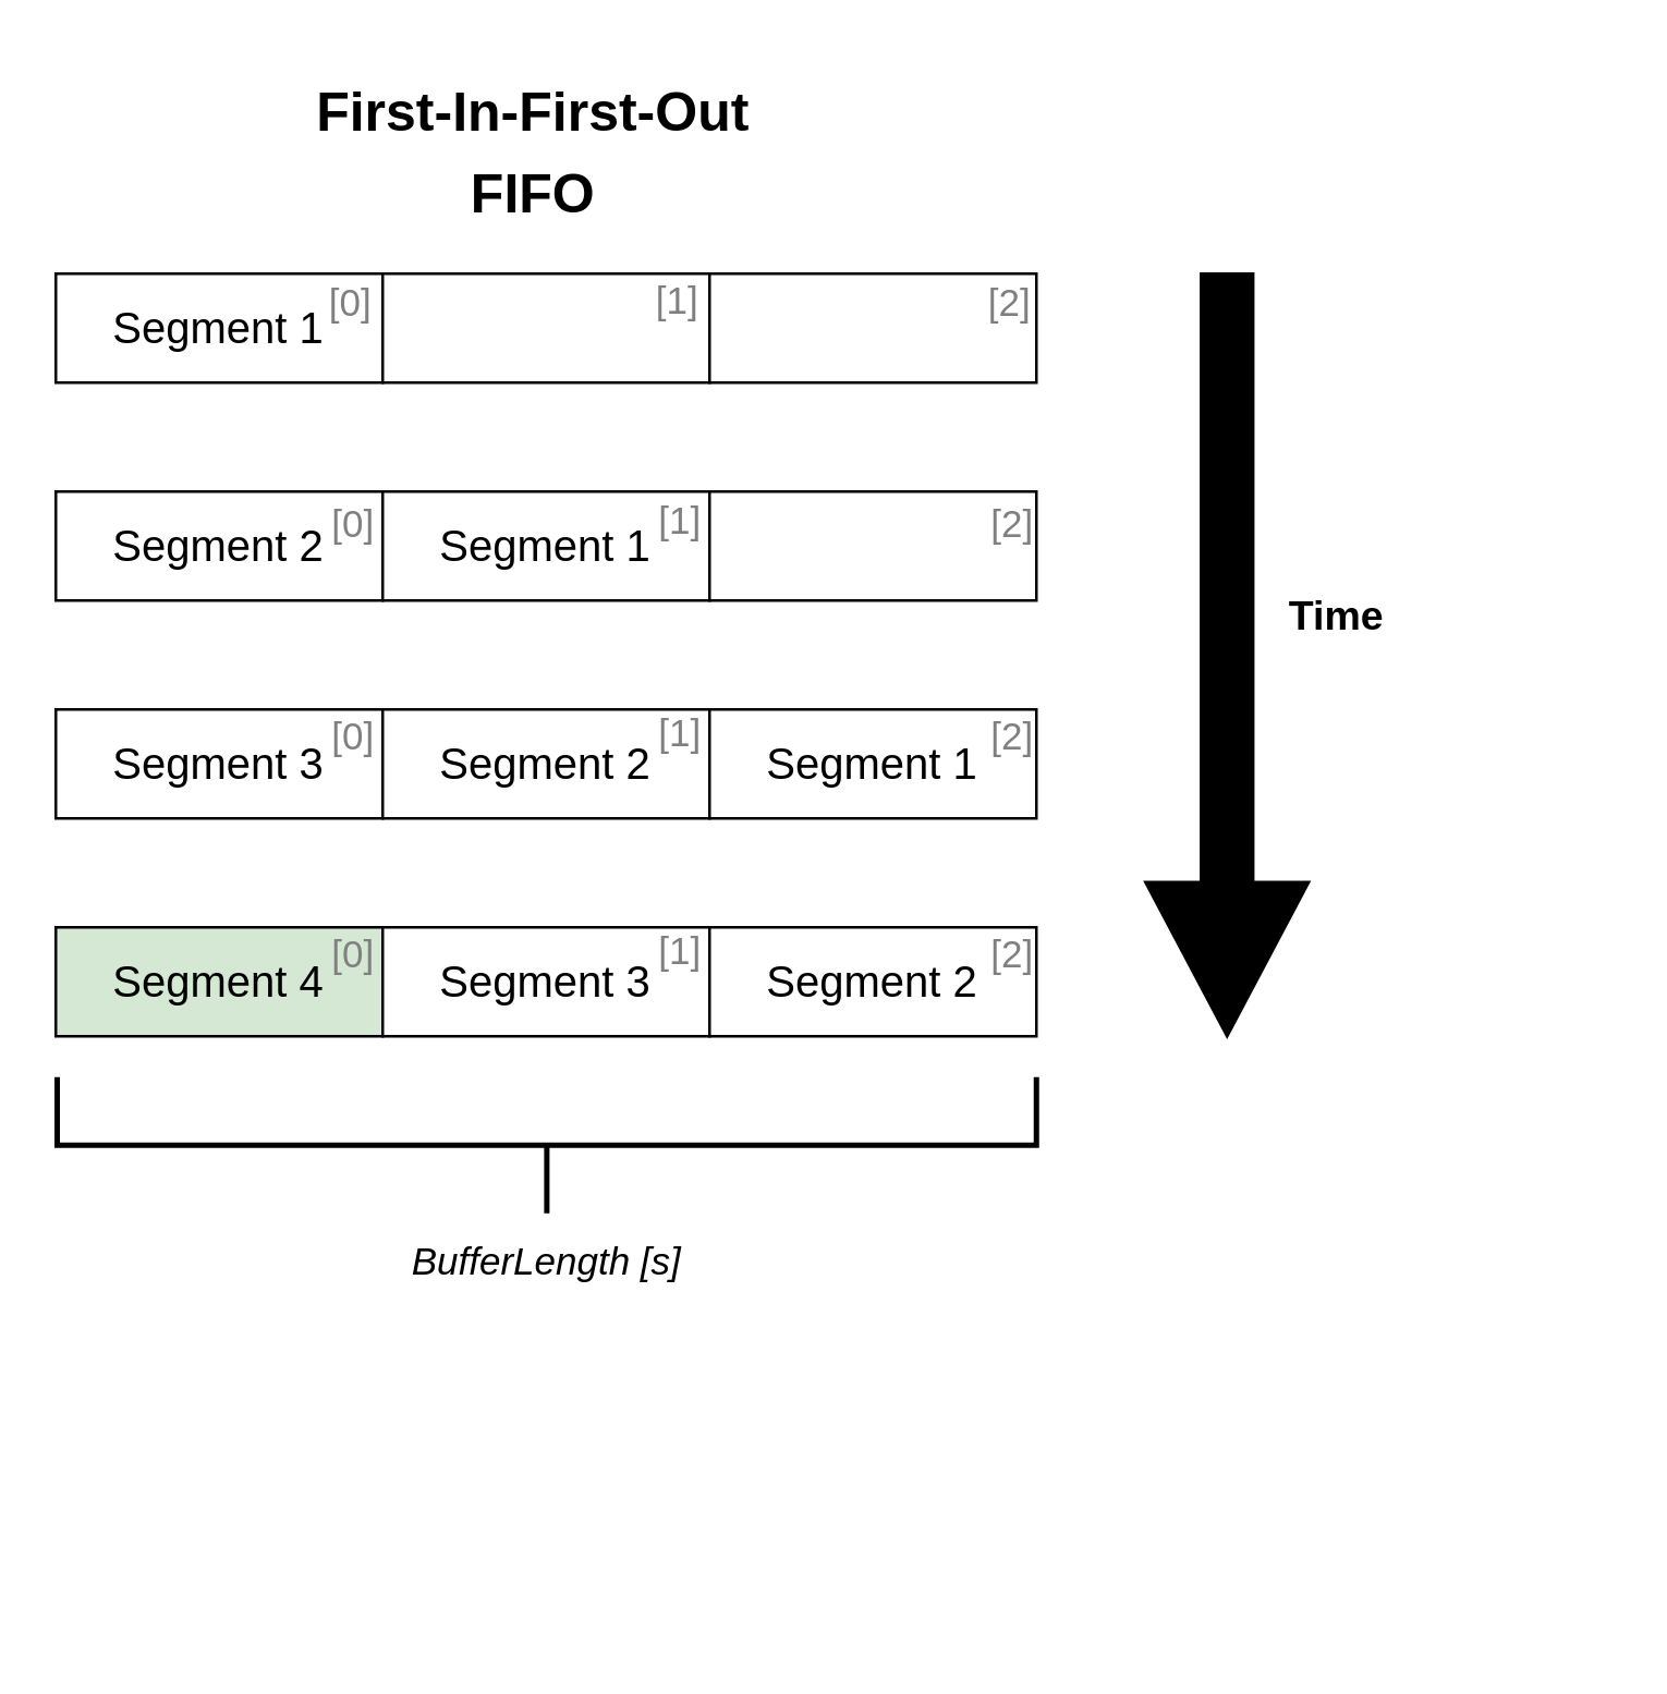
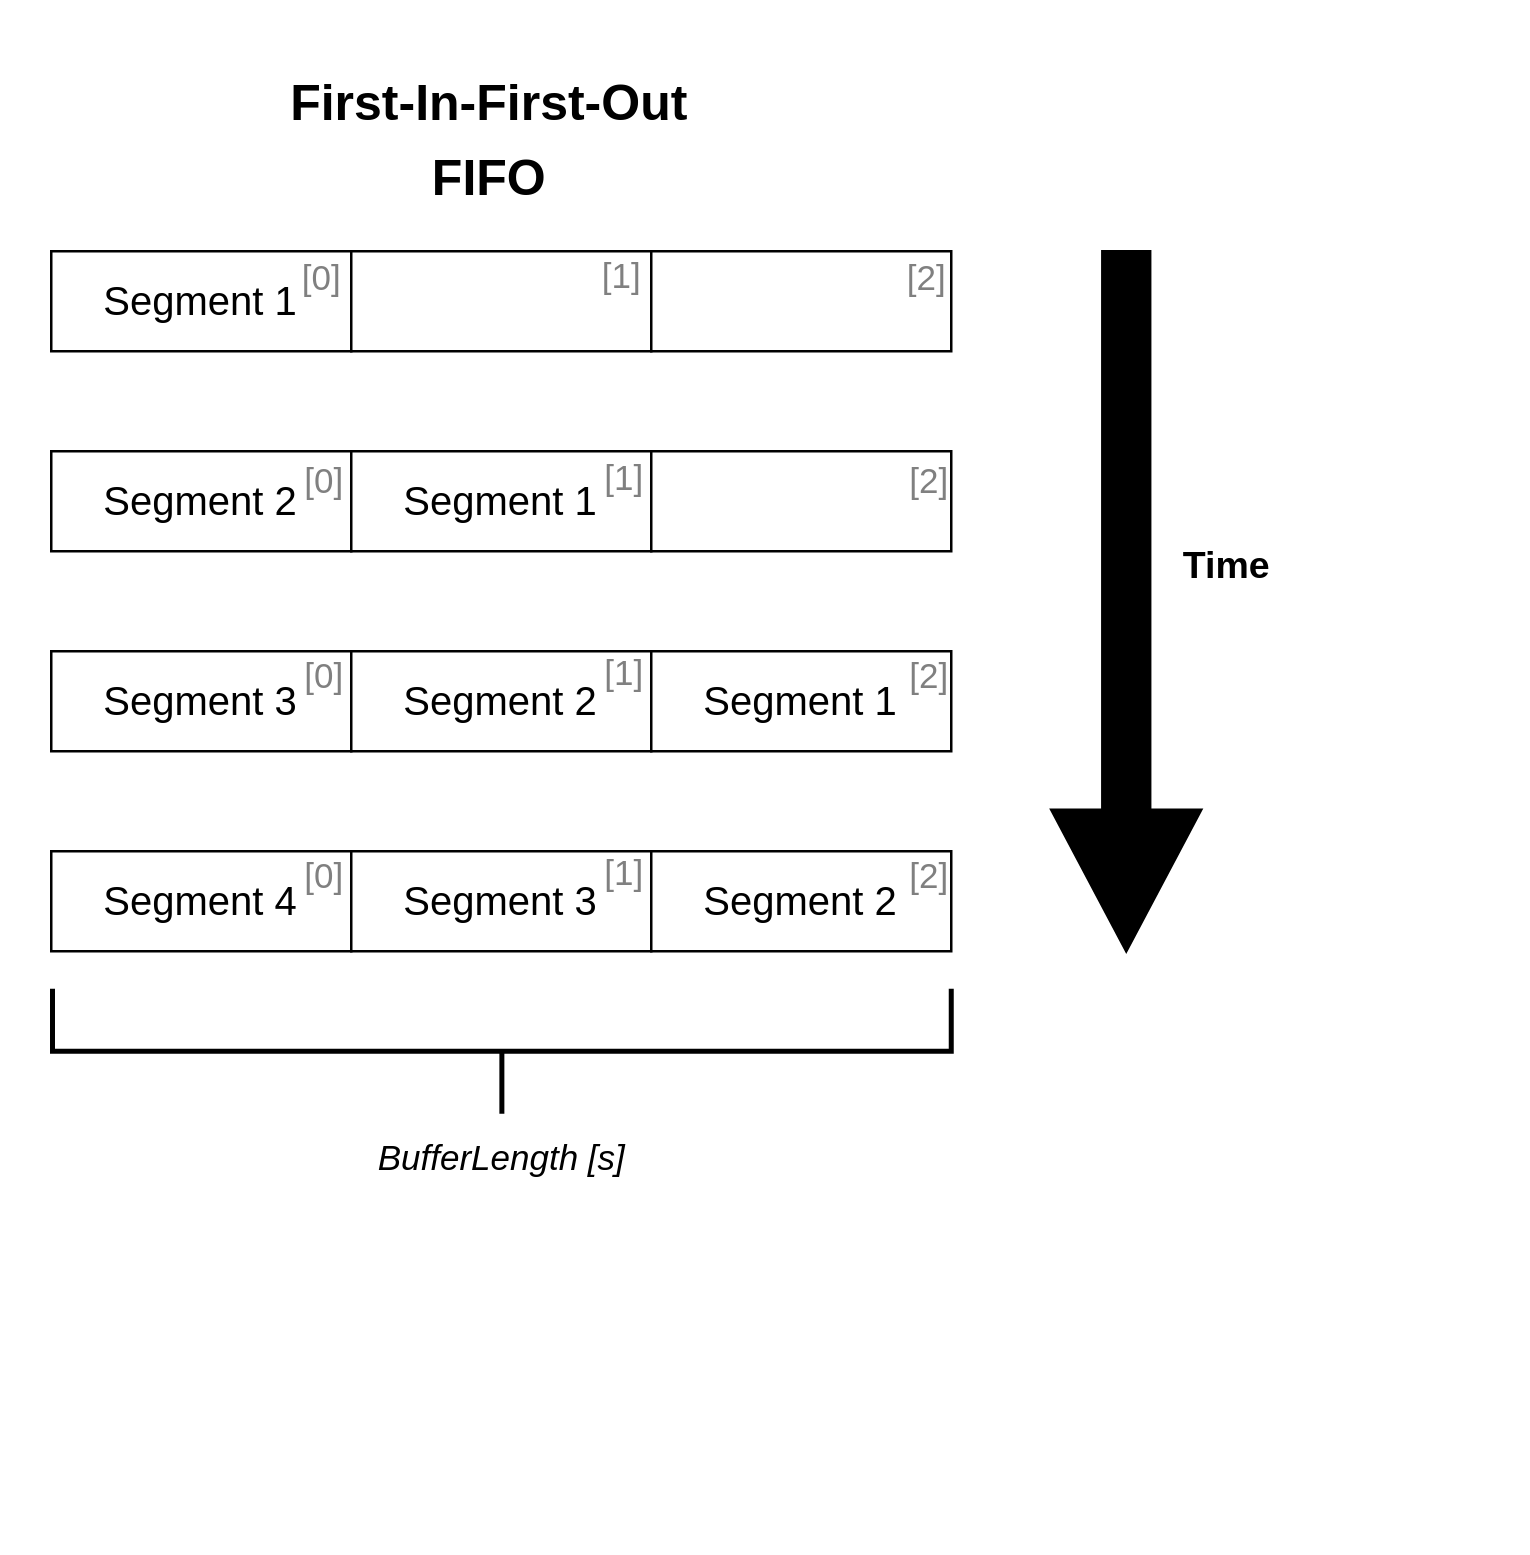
- <mxCell id="11" value="&lt;span style=&quot;color: rgb(0, 0, 0);&quot;&gt;Segment&amp;nbsp;&lt;/span&gt;4" style="whiteSpace=wrap;html=1;fontSize=16;fillColor=#d5e8d4;" vertex="1" parent="1"><mxGeometry x="20" y="340" width="120" height="40" as="geometry" /></mxCell>
+ <mxCell id="11" value="&lt;span style=&quot;color: rgb(0, 0, 0);&quot;&gt;Segment&amp;nbsp;&lt;/span&gt;4" style="whiteSpace=wrap;html=1;fontSize=16;" vertex="1" parent="1"><mxGeometry x="20" y="340" width="120" height="40" as="geometry" /></mxCell>
